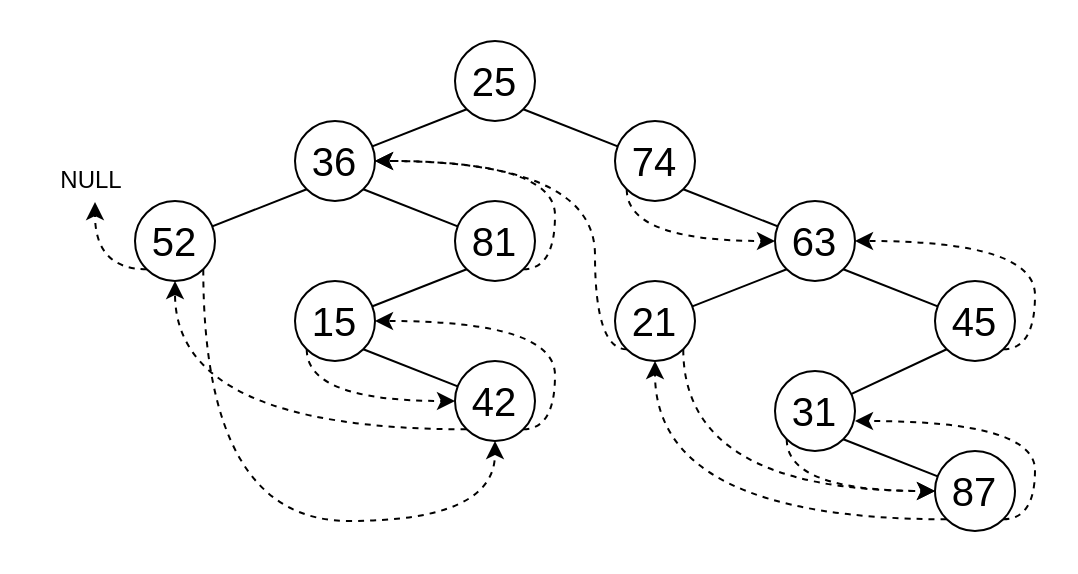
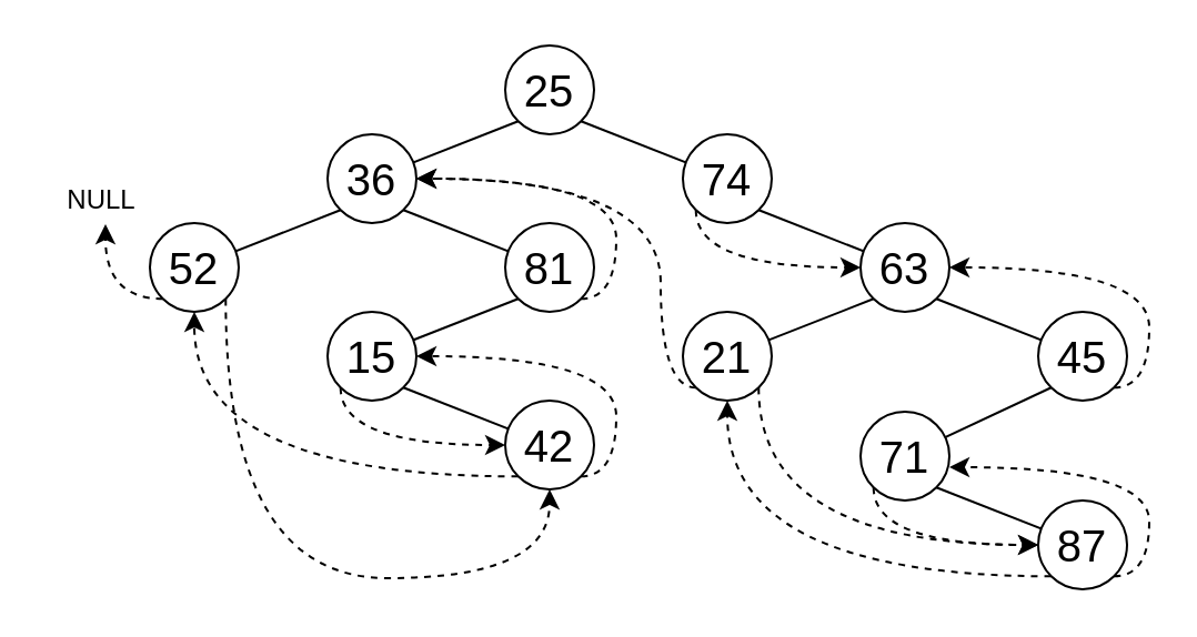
- <mxCell id="34" value="31" style="ellipse;whiteSpace=wrap;html=1;aspect=fixed;fontSize=20;" vertex="1" parent="1"><mxGeometry x="387" y="185" width="40" height="40" as="geometry" /></mxCell>
+ <mxCell id="34" value="71" style="ellipse;whiteSpace=wrap;html=1;aspect=fixed;fontSize=20;" vertex="1" parent="1"><mxGeometry x="387" y="185" width="40" height="40" as="geometry" /></mxCell>
